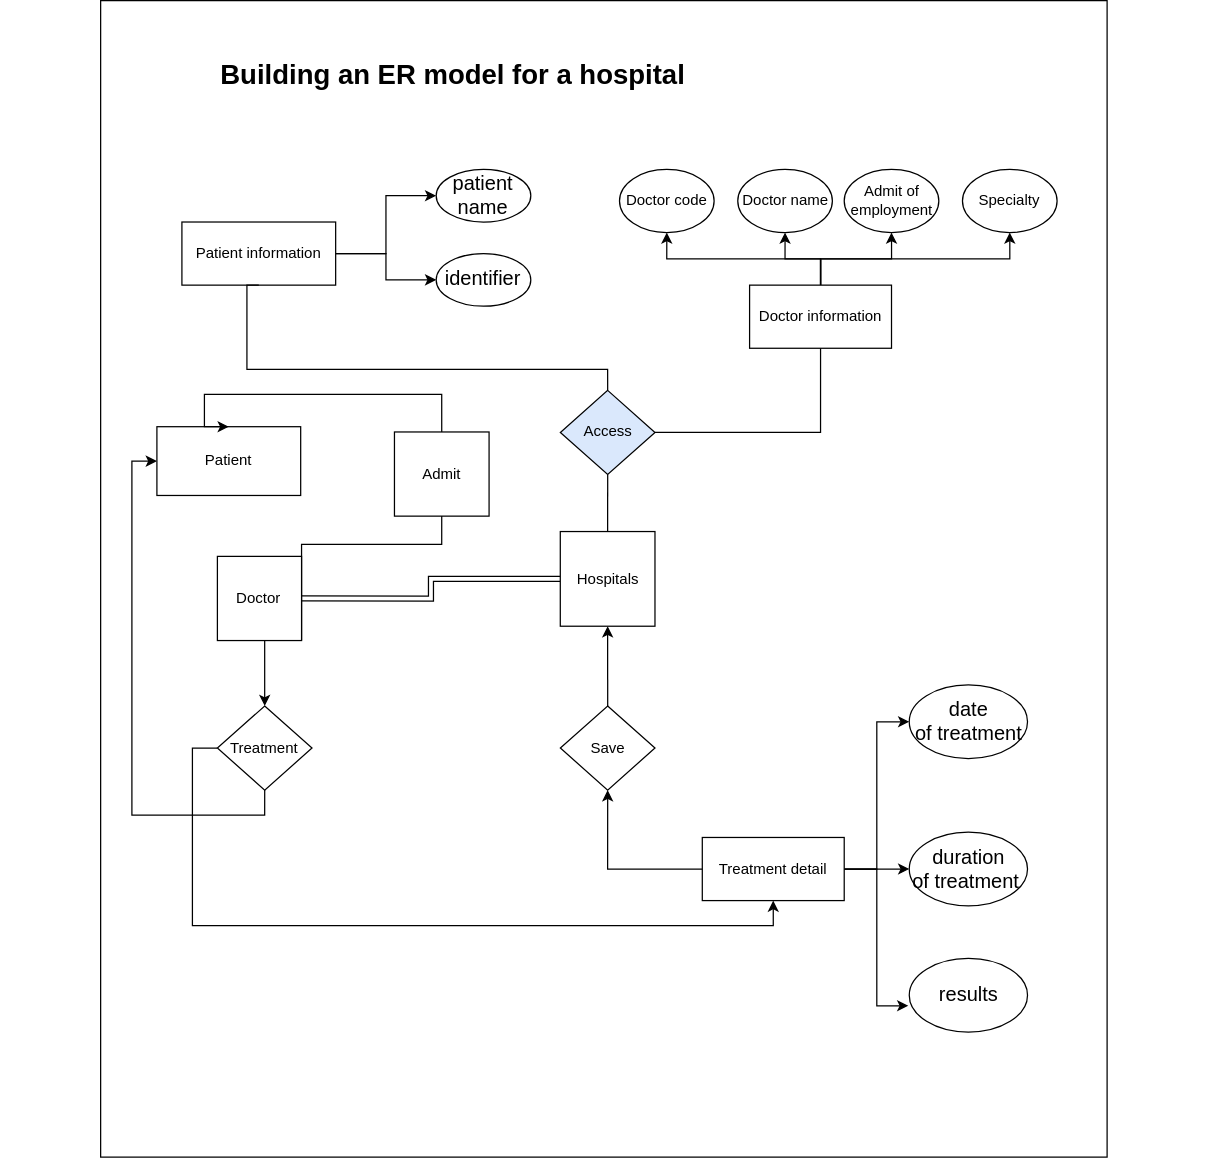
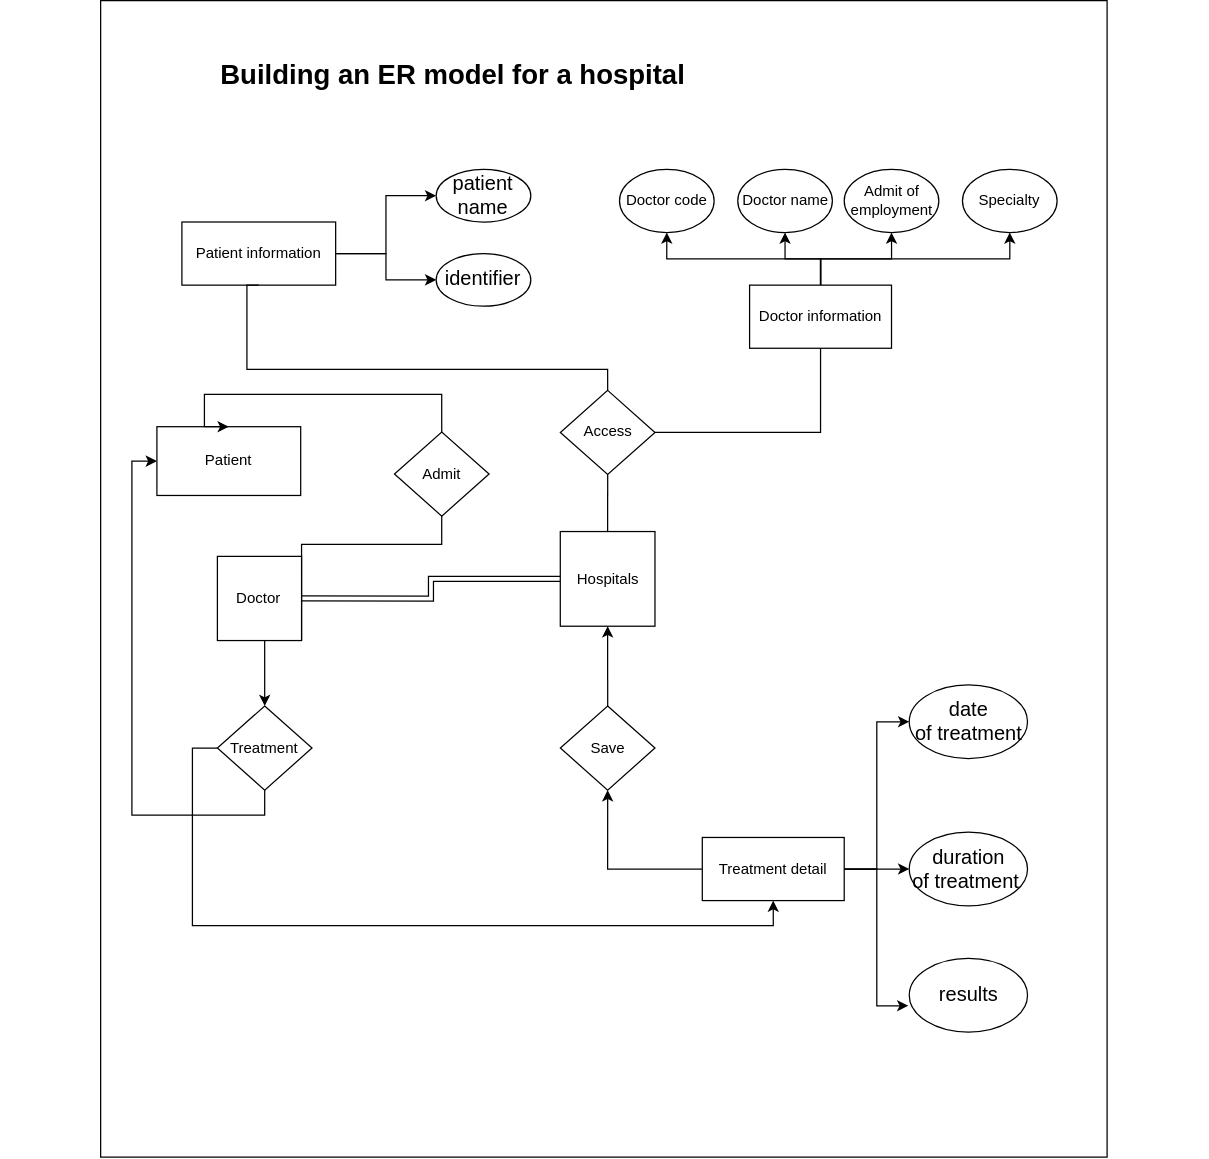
- <mxCell id="33" value="Access" style="rhombus;whiteSpace=wrap;html=1;fillColor=#dae8fc;" vertex="1" parent="1"><mxGeometry x="447.703" y="286.707" width="75.676" height="67.317" as="geometry" /></mxCell>
+ <mxCell id="33" value="Access" style="rhombus;whiteSpace=wrap;html=1;" vertex="1" parent="1"><mxGeometry x="447.703" y="286.707" width="75.676" height="67.317" as="geometry" /></mxCell>
- <mxCell id="44" value="Admit" style="whiteSpace=wrap;html=1;direction=south;rounded=0;" vertex="1" parent="1"><mxGeometry x="315.002" y="320.003" width="75.676" height="67.317" as="geometry" /></mxCell>
+ <mxCell id="44" value="Admit" style="rhombus;whiteSpace=wrap;html=1;direction=south;" vertex="1" parent="1"><mxGeometry x="315.002" y="320.003" width="75.676" height="67.317" as="geometry" /></mxCell>
